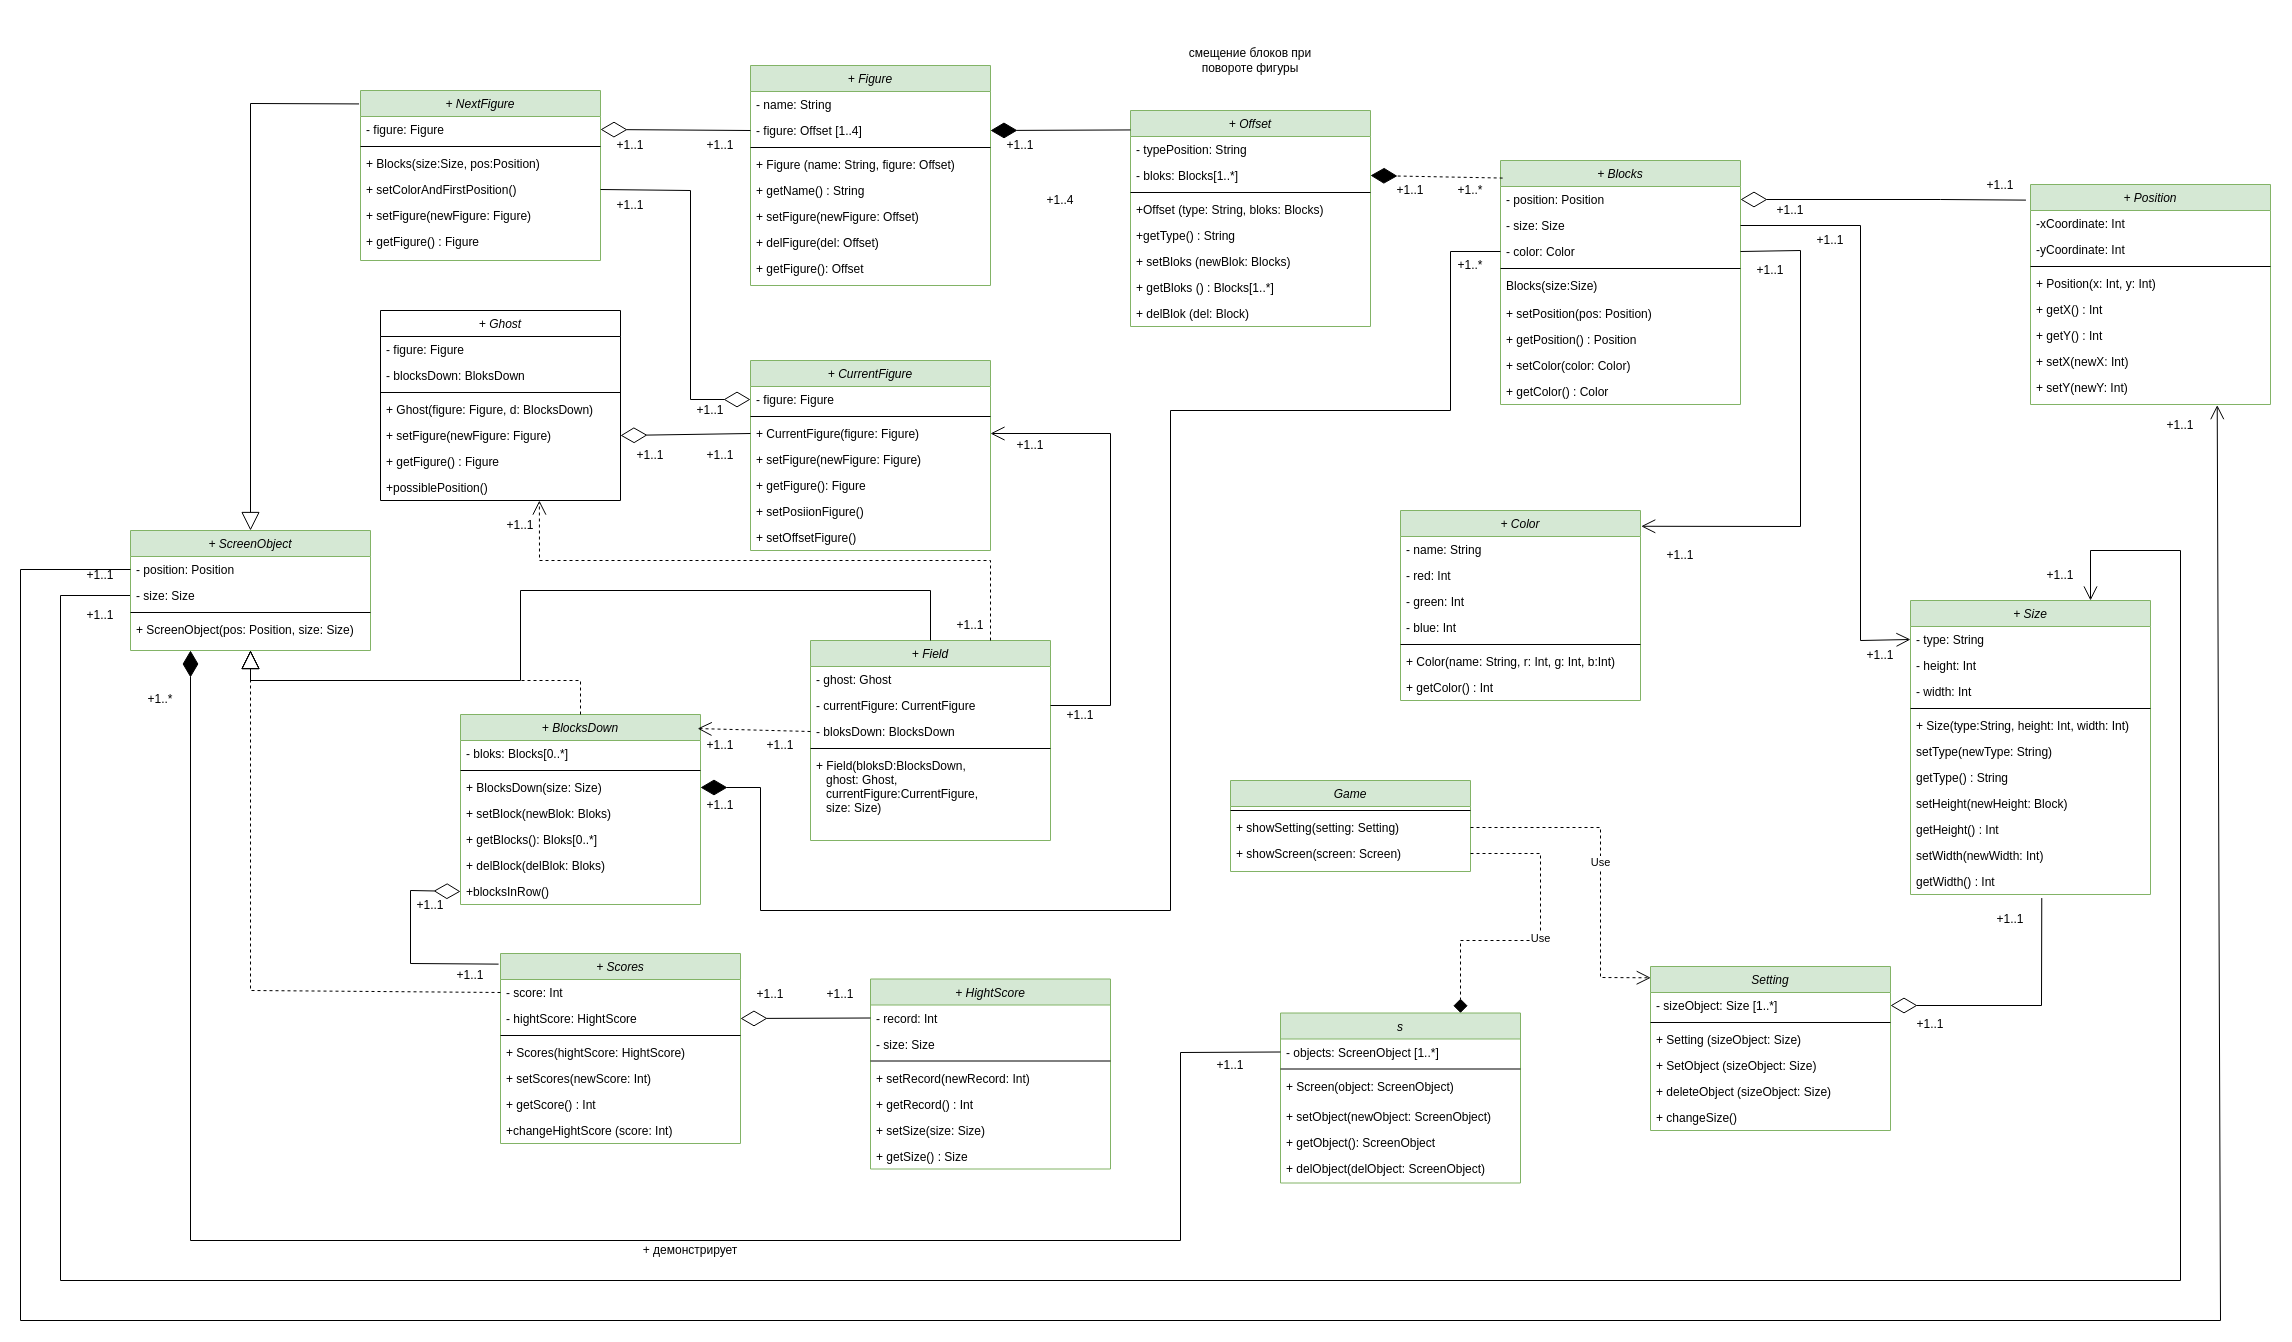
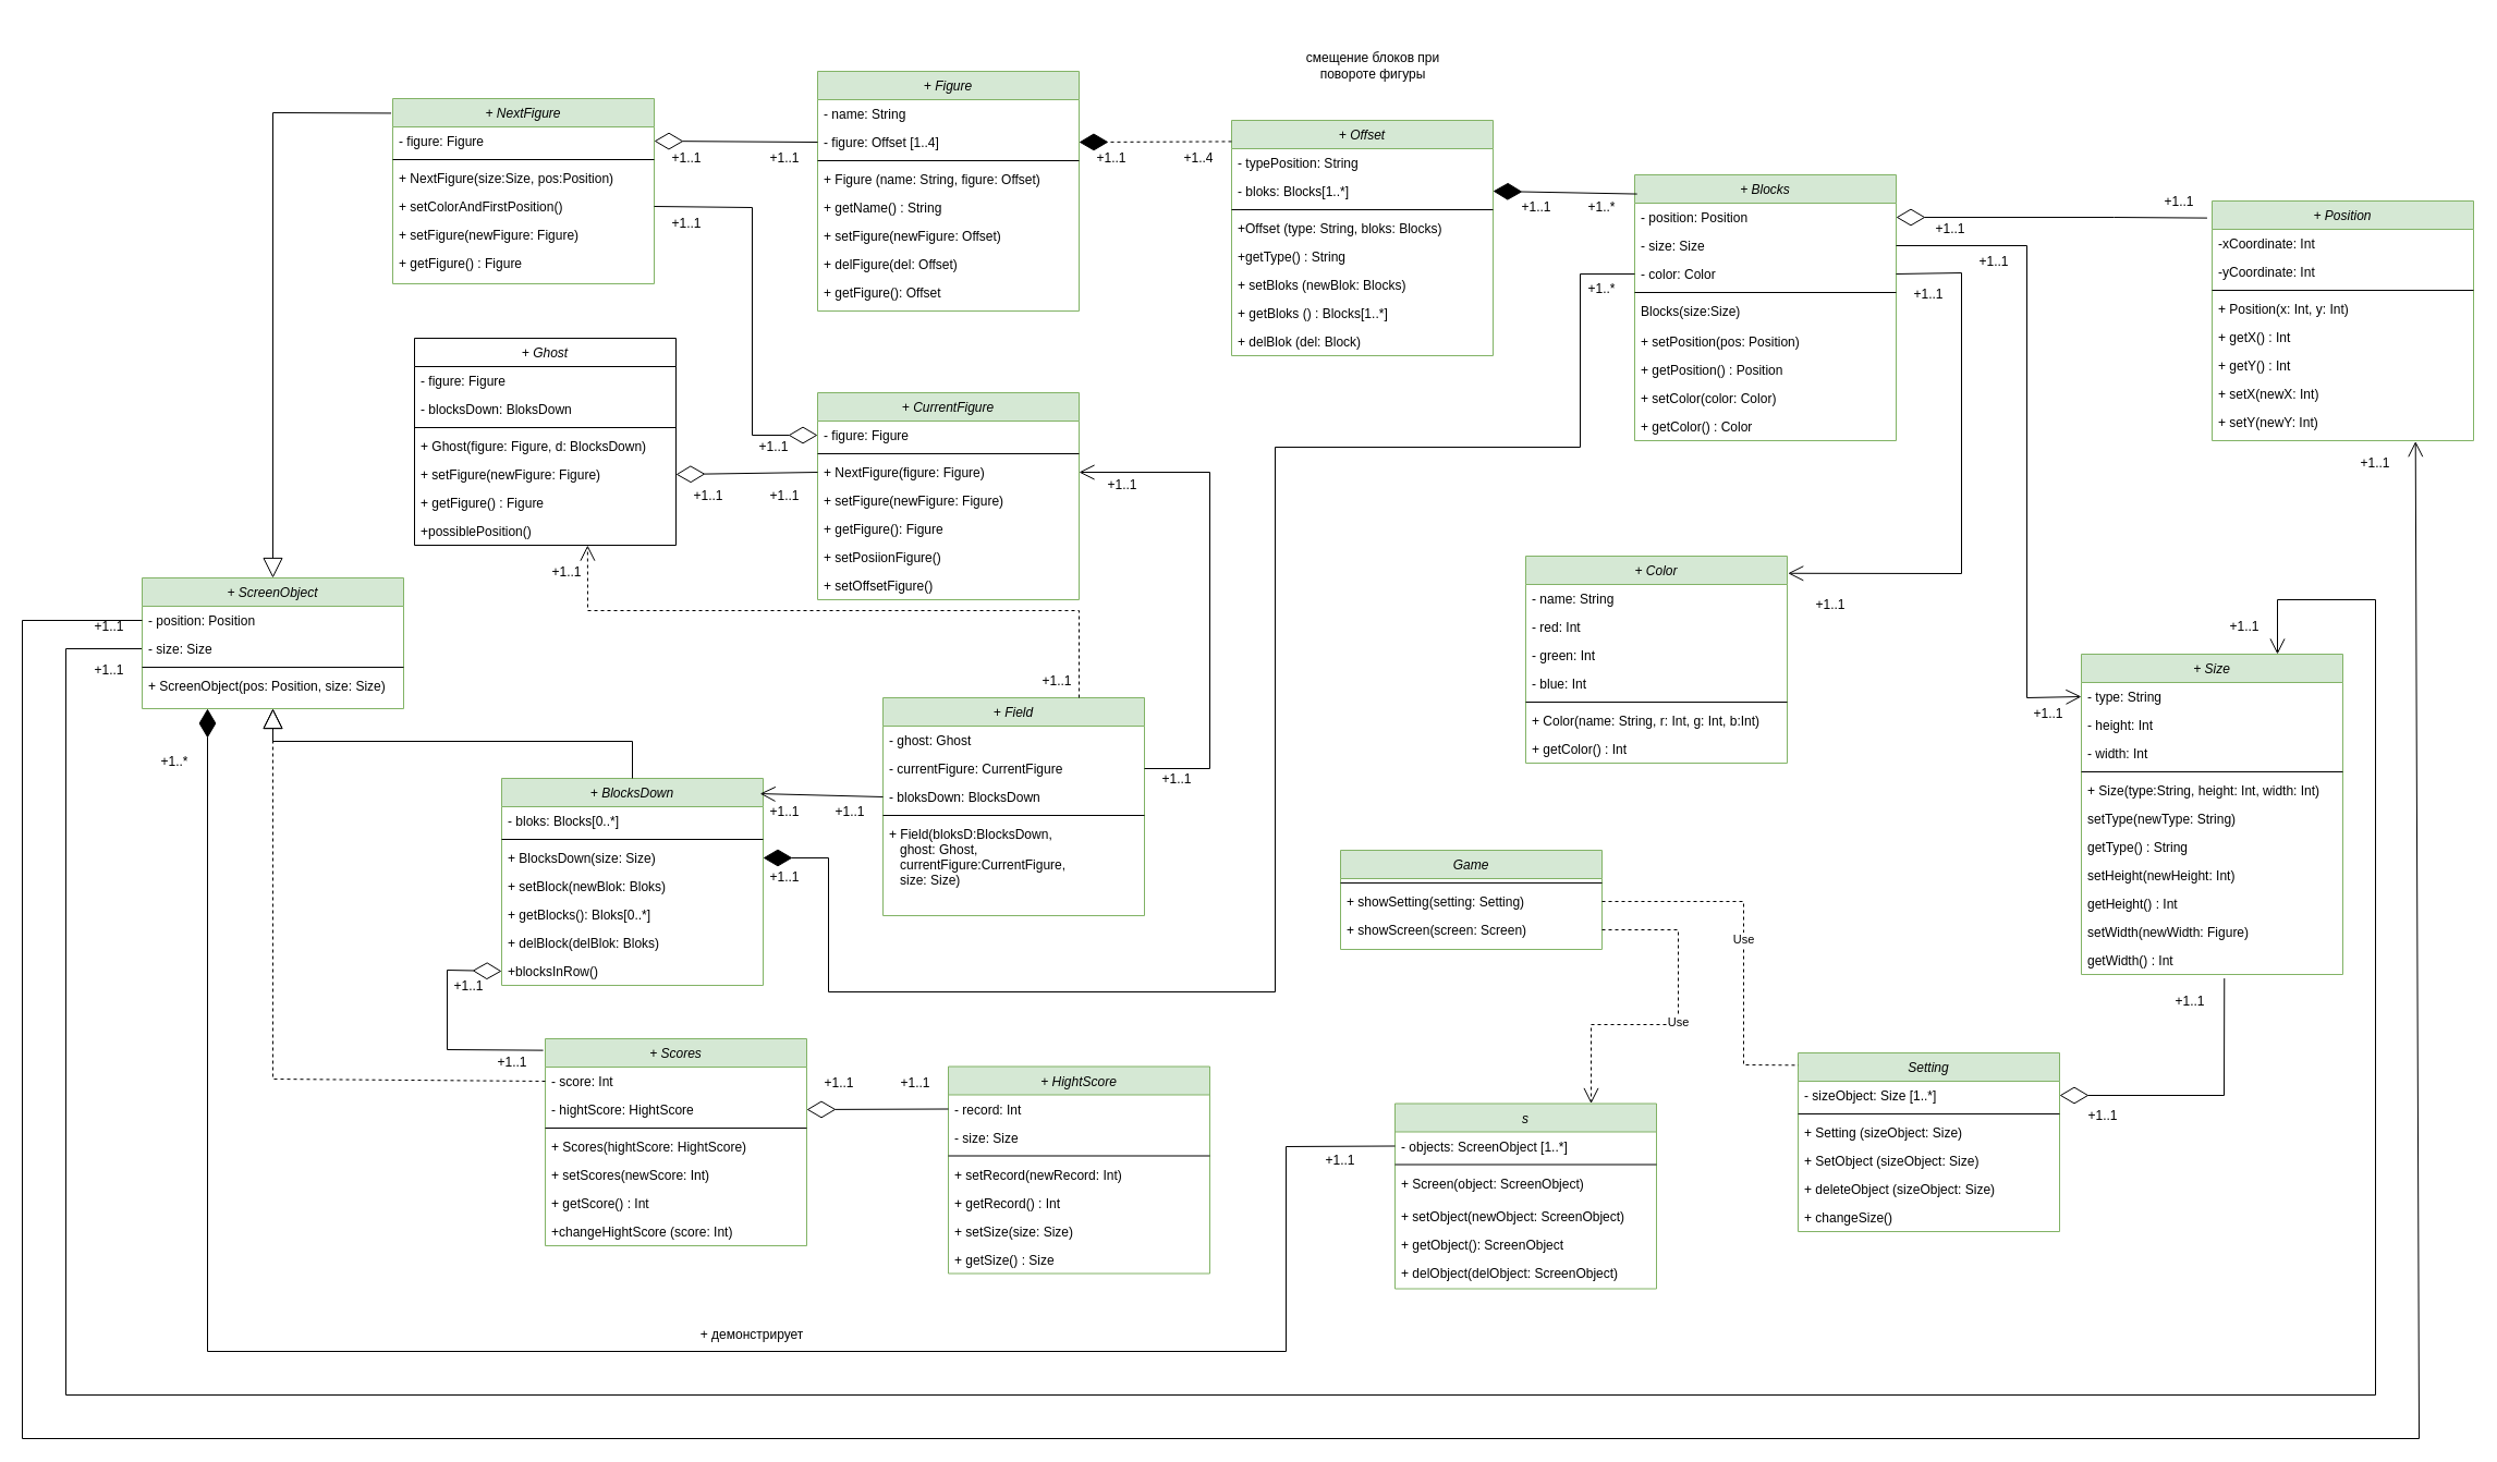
- <mxCell id="128" value="смещение блоков при повороте фигуры" style="text;html=1;align=center;verticalAlign=middle;whiteSpace=wrap;rounded=0;" vertex="1" parent="1"><mxGeometry x="1180" y="20" width="140" height="80" as="geometry" /></mxCell>
+ <mxCell id="128" value="смещение блоков при повороте фигуры" style="text;html=1;align=center;verticalAlign=middle;whiteSpace=wrap;rounded=0;" vertex="1" parent="1"><mxGeometry x="1190" y="20" width="140" height="80" as="geometry" /></mxCell>
- <mxCell id="134" value="" style="endArrow=diamondThin;endFill=1;endSize=24;html=1;rounded=0;exitX=0;exitY=0.09;exitDx=0;exitDy=0;exitPerimeter=0;entryX=1;entryY=0.5;entryDx=0;entryDy=0;" edge="1" parent="1" source="48" target="25"><mxGeometry width="160" relative="1" as="geometry"><mxPoint x="1180" y="550" as="sourcePoint" /><mxPoint x="1248" y="290" as="targetPoint" /><Array as="points" /></mxGeometry></mxCell>
+ <mxCell id="134" value="" style="endArrow=diamondThin;endFill=1;endSize=24;html=1;rounded=0;exitX=0;exitY=0.09;exitDx=0;exitDy=0;exitPerimeter=0;entryX=1;entryY=0.5;entryDx=0;entryDy=0;dashed=1;" edge="1" parent="1" source="48" target="25"><mxGeometry width="160" relative="1" as="geometry"><mxPoint x="1180" y="550" as="sourcePoint" /><mxPoint x="1248" y="290" as="targetPoint" /><Array as="points" /></mxGeometry></mxCell>
- <mxCell id="60" value="+ Blocks(size:Size, pos:Position)" style="text;align=left;verticalAlign=top;spacingLeft=4;spacingRight=4;overflow=hidden;rotatable=0;points=[[0,0.5],[1,0.5]];portConstraint=eastwest;" parent="57" vertex="1"><mxGeometry y="60" width="240" height="26" as="geometry" /></mxCell>
+ <mxCell id="60" value="+ NextFigure(size:Size, pos:Position)" style="text;align=left;verticalAlign=top;spacingLeft=4;spacingRight=4;overflow=hidden;rotatable=0;points=[[0,0.5],[1,0.5]];portConstraint=eastwest;" parent="57" vertex="1"><mxGeometry y="60" width="240" height="26" as="geometry" /></mxCell>
- <mxCell id="132" value="" style="endArrow=diamondThin;endFill=1;endSize=24;html=1;rounded=0;exitX=0.009;exitY=0.072;exitDx=0;exitDy=0;exitPerimeter=0;entryX=1;entryY=0.5;entryDx=0;entryDy=0;dashed=1;" edge="1" parent="1" source="101" target="50"><mxGeometry width="160" relative="1" as="geometry"><mxPoint x="1340" y="600" as="sourcePoint" /><mxPoint x="1460" y="230" as="targetPoint" /><Array as="points" /></mxGeometry></mxCell>
+ <mxCell id="132" value="" style="endArrow=diamondThin;endFill=1;endSize=24;html=1;rounded=0;exitX=0.009;exitY=0.072;exitDx=0;exitDy=0;exitPerimeter=0;entryX=1;entryY=0.5;entryDx=0;entryDy=0;" edge="1" parent="1" source="101" target="50"><mxGeometry width="160" relative="1" as="geometry"><mxPoint x="1340" y="600" as="sourcePoint" /><mxPoint x="1460" y="230" as="targetPoint" /><Array as="points" /></mxGeometry></mxCell>
- <mxCell id="174" value="+1..4" style="text;html=1;align=center;verticalAlign=middle;whiteSpace=wrap;rounded=0;" vertex="1" parent="1"><mxGeometry x="1030" y="185" width="60" height="30" as="geometry" /></mxCell>
+ <mxCell id="174" value="+1..4" style="text;html=1;align=center;verticalAlign=middle;whiteSpace=wrap;rounded=0;" vertex="1" parent="1"><mxGeometry x="1070" y="130" width="60" height="30" as="geometry" /></mxCell>
- <mxCell id="139" value="+ CurrentFigure(figure: Figure)" style="text;align=left;verticalAlign=top;spacingLeft=4;spacingRight=4;overflow=hidden;rotatable=0;points=[[0,0.5],[1,0.5]];portConstraint=eastwest;" parent="136" vertex="1"><mxGeometry y="60" width="240" height="26" as="geometry" /></mxCell>
+ <mxCell id="139" value="+ NextFigure(figure: Figure)" style="text;align=left;verticalAlign=top;spacingLeft=4;spacingRight=4;overflow=hidden;rotatable=0;points=[[0,0.5],[1,0.5]];portConstraint=eastwest;" parent="136" vertex="1"><mxGeometry y="60" width="240" height="26" as="geometry" /></mxCell>
- <mxCell id="153" value="" style="endArrow=block;endSize=16;endFill=0;html=1;rounded=0;entryX=0.5;entryY=1;entryDx=0;entryDy=0;exitX=0.5;exitY=0;exitDx=0;exitDy=0;" edge="1" parent="1" source="9" target="147"><mxGeometry width="160" relative="1" as="geometry"><mxPoint x="800" y="700" as="sourcePoint" /><mxPoint x="460" y="640" as="targetPoint" /><Array as="points"><mxPoint x="930" y="590" /><mxPoint x="520" y="590" /><mxPoint x="520" y="680" /><mxPoint x="250" y="680" /></Array></mxGeometry></mxCell>
- <mxCell id="152" value="" style="endArrow=block;endSize=16;endFill=0;html=1;rounded=0;entryX=0.5;entryY=1;entryDx=0;entryDy=0;exitX=0.5;exitY=0;exitDx=0;exitDy=0;dashed=1;" edge="1" parent="1" source="32" target="147"><mxGeometry width="160" relative="1" as="geometry"><mxPoint x="230" y="850" as="sourcePoint" /><mxPoint x="390" y="850" as="targetPoint" /><Array as="points"><mxPoint x="580" y="680" /><mxPoint x="250" y="680" /></Array></mxGeometry></mxCell>
+ <mxCell id="152" value="" style="endArrow=block;endSize=16;endFill=0;html=1;rounded=0;entryX=0.5;entryY=1;entryDx=0;entryDy=0;exitX=0.5;exitY=0;exitDx=0;exitDy=0;" edge="1" parent="1" source="32" target="147"><mxGeometry width="160" relative="1" as="geometry"><mxPoint x="230" y="850" as="sourcePoint" /><mxPoint x="390" y="850" as="targetPoint" /><Array as="points"><mxPoint x="580" y="680" /><mxPoint x="250" y="680" /></Array></mxGeometry></mxCell>
- <mxCell id="129" value="" style="endArrow=open;endFill=1;endSize=12;html=1;rounded=0;exitX=0;exitY=0.5;exitDx=0;exitDy=0;entryX=0.988;entryY=0.074;entryDx=0;entryDy=0;entryPerimeter=0;dashed=1;" edge="1" parent="1" source="12" target="32"><mxGeometry width="160" relative="1" as="geometry"><mxPoint x="1110" y="984" as="sourcePoint" /><mxPoint x="1079" y="660" as="targetPoint" /><Array as="points" /></mxGeometry></mxCell>
+ <mxCell id="129" value="" style="endArrow=open;endFill=1;endSize=12;html=1;rounded=0;exitX=0;exitY=0.5;exitDx=0;exitDy=0;entryX=0.988;entryY=0.074;entryDx=0;entryDy=0;entryPerimeter=0;" edge="1" parent="1" source="12" target="32"><mxGeometry width="160" relative="1" as="geometry"><mxPoint x="1110" y="984" as="sourcePoint" /><mxPoint x="1079" y="660" as="targetPoint" /><Array as="points" /></mxGeometry></mxCell>
- <mxCell id="97" value="setHeight(newHeight: Block) " style="text;align=left;verticalAlign=top;spacingLeft=4;spacingRight=4;overflow=hidden;rotatable=0;points=[[0,0.5],[1,0.5]];portConstraint=eastwest;" vertex="1" parent="89"><mxGeometry y="190" width="240" height="26" as="geometry" /></mxCell>
+ <mxCell id="97" value="setHeight(newHeight: Int) " style="text;align=left;verticalAlign=top;spacingLeft=4;spacingRight=4;overflow=hidden;rotatable=0;points=[[0,0.5],[1,0.5]];portConstraint=eastwest;" vertex="1" parent="89"><mxGeometry y="190" width="240" height="26" as="geometry" /></mxCell>
- <mxCell id="99" value="setWidth(newWidth: Int) " style="text;align=left;verticalAlign=top;spacingLeft=4;spacingRight=4;overflow=hidden;rotatable=0;points=[[0,0.5],[1,0.5]];portConstraint=eastwest;" parent="89" vertex="1"><mxGeometry y="242" width="240" height="26" as="geometry" /></mxCell>
+ <mxCell id="99" value="setWidth(newWidth: Figure) " style="text;align=left;verticalAlign=top;spacingLeft=4;spacingRight=4;overflow=hidden;rotatable=0;points=[[0,0.5],[1,0.5]];portConstraint=eastwest;" parent="89" vertex="1"><mxGeometry y="242" width="240" height="26" as="geometry" /></mxCell>
- <mxCell id="122" value="Use" style="endArrow=open;endSize=12;dashed=1;html=1;rounded=0;exitX=1;exitY=0.5;exitDx=0;exitDy=0;entryX=0.001;entryY=0.069;entryDx=0;entryDy=0;entryPerimeter=0;" edge="1" parent="1" source="113" target="115"><mxGeometry width="160" relative="1" as="geometry"><mxPoint x="1560" y="1120" as="sourcePoint" /><mxPoint x="1720" y="1120" as="targetPoint" /><Array as="points"><mxPoint x="1600" y="827" /><mxPoint x="1600" y="977" /></Array></mxGeometry></mxCell>
+ <mxCell id="122" value="Use" style="endArrow=none;endSize=12;dashed=1;html=1;rounded=0;exitX=1;exitY=0.5;exitDx=0;exitDy=0;entryX=0.001;entryY=0.069;entryDx=0;entryDy=0;entryPerimeter=0;" edge="1" parent="1" source="113" target="115"><mxGeometry width="160" relative="1" as="geometry"><mxPoint x="1560" y="1120" as="sourcePoint" /><mxPoint x="1720" y="1120" as="targetPoint" /><Array as="points"><mxPoint x="1600" y="827" /><mxPoint x="1600" y="977" /></Array></mxGeometry></mxCell>
- <mxCell id="123" value="Use" style="endArrow=diamond;endSize=12;dashed=1;html=1;rounded=0;exitX=1;exitY=0.5;exitDx=0;exitDy=0;entryX=0.75;entryY=0;entryDx=0;entryDy=0;" edge="1" parent="1" source="114" target="2"><mxGeometry width="160" relative="1" as="geometry"><mxPoint x="1340" y="1144" as="sourcePoint" /><mxPoint x="1500" y="1010" as="targetPoint" /><Array as="points"><mxPoint x="1540" y="853" /><mxPoint x="1540" y="940" /><mxPoint x="1460" y="940" /></Array></mxGeometry></mxCell>
+ <mxCell id="123" value="Use" style="endArrow=open;endSize=12;dashed=1;html=1;rounded=0;exitX=1;exitY=0.5;exitDx=0;exitDy=0;entryX=0.75;entryY=0;entryDx=0;entryDy=0;" edge="1" parent="1" source="114" target="2"><mxGeometry width="160" relative="1" as="geometry"><mxPoint x="1340" y="1144" as="sourcePoint" /><mxPoint x="1500" y="1010" as="targetPoint" /><Array as="points"><mxPoint x="1540" y="853" /><mxPoint x="1540" y="940" /><mxPoint x="1460" y="940" /></Array></mxGeometry></mxCell>
- <mxCell id="162" value="+ демонстрирует" style="text;html=1;align=center;verticalAlign=middle;whiteSpace=wrap;rounded=0;" vertex="1" parent="1"><mxGeometry x="630" y="1235" width="120" height="30" as="geometry" /></mxCell>
+ <mxCell id="162" value="+ демонстрирует" style="text;html=1;align=center;verticalAlign=middle;whiteSpace=wrap;rounded=0;" vertex="1" parent="1"><mxGeometry x="630" y="1210" width="120" height="30" as="geometry" /></mxCell>
